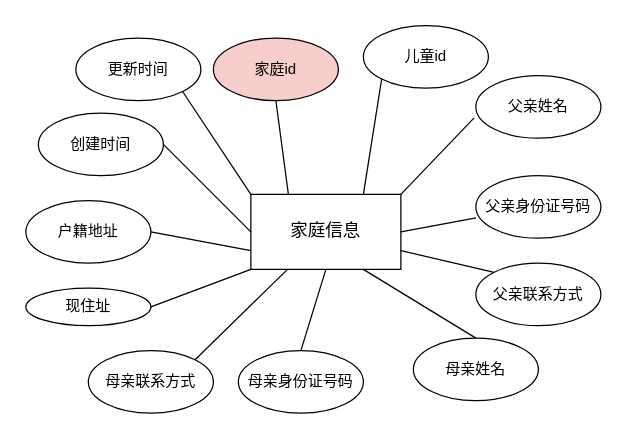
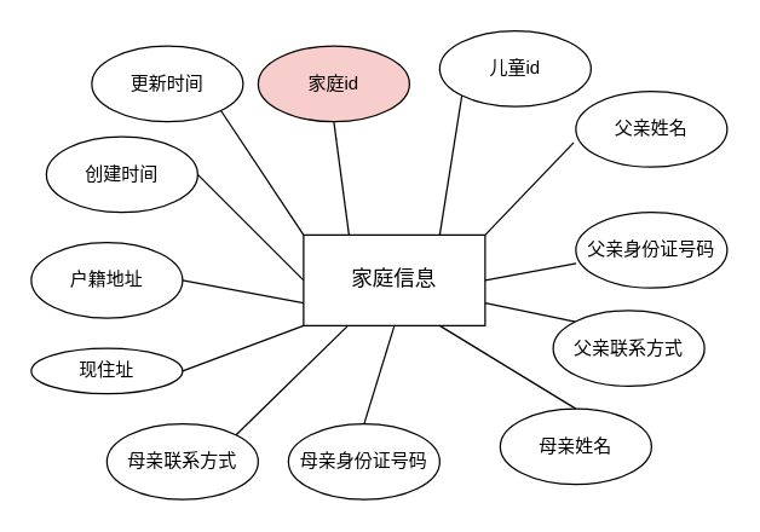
- <mxCell id="11" value="父亲联系方式" style="ellipse;whiteSpace=wrap;html=1;" vertex="1" parent="1"><mxGeometry x="380" y="210" width="100" height="50" as="geometry" /></mxCell>
+ <mxCell id="11" value="父亲联系方式" style="ellipse;whiteSpace=wrap;html=1;" vertex="1" parent="1"><mxGeometry x="365" y="205" width="100" height="50" as="geometry" /></mxCell>
